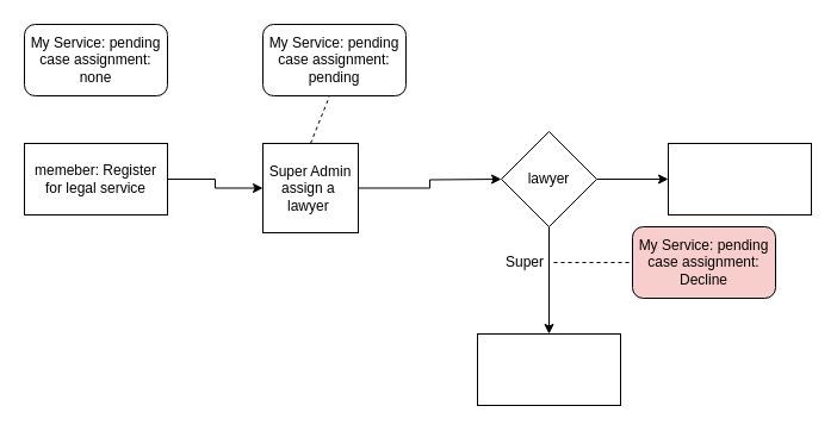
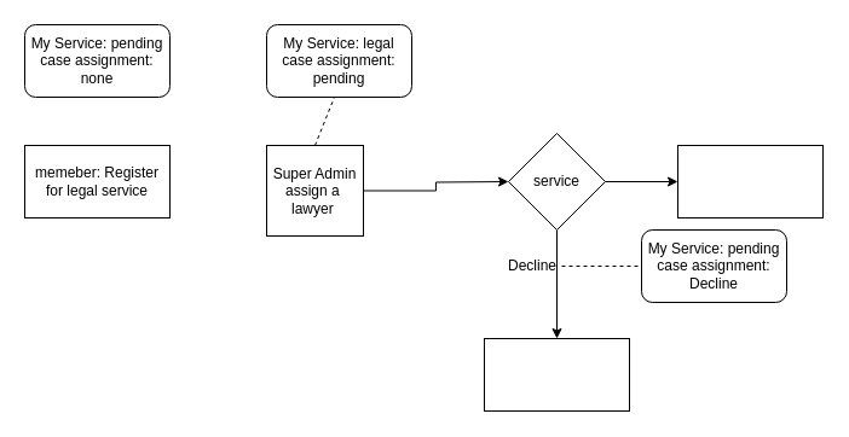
- <mxCell id="8" value="My Service: pending&lt;br&gt;case assignment: pending" style="rounded=1;whiteSpace=wrap;html=1;" vertex="1" parent="1"><mxGeometry x="220" y="20" width="120" height="60" as="geometry" /></mxCell>
+ <mxCell id="8" value="My Service: legal&lt;br&gt;case assignment: pending" style="rounded=1;whiteSpace=wrap;html=1;" vertex="1" parent="1"><mxGeometry x="220" y="20" width="120" height="60" as="geometry" /></mxCell>
- <mxCell id="3" value="" style="edgeStyle=orthogonalEdgeStyle;rounded=0;orthogonalLoop=1;jettySize=auto;html=1;" edge="1" parent="1" source="4" target="6"><mxGeometry relative="1" as="geometry" /></mxCell>
- <mxCell id="11" value="lawyer" style="rhombus;whiteSpace=wrap;html=1;" vertex="1" parent="1"><mxGeometry x="420" y="110" width="80" height="80" as="geometry" /></mxCell>
+ <mxCell id="11" value="service" style="rhombus;whiteSpace=wrap;html=1;" vertex="1" parent="1"><mxGeometry x="420" y="110" width="80" height="80" as="geometry" /></mxCell>
- <mxCell id="14" value="Super" style="text;html=1;strokeColor=none;fillColor=none;align=center;verticalAlign=middle;whiteSpace=wrap;rounded=0;" vertex="1" parent="1"><mxGeometry x="420" y="210" width="40" height="20" as="geometry" /></mxCell>
+ <mxCell id="14" value="Decline" style="text;html=1;strokeColor=none;fillColor=none;align=center;verticalAlign=middle;whiteSpace=wrap;rounded=0;" vertex="1" parent="1"><mxGeometry x="420" y="210" width="40" height="20" as="geometry" /></mxCell>
- <mxCell id="16" value="My Service: pending&lt;br&gt;case assignment: Decline" style="rounded=1;whiteSpace=wrap;html=1;fillColor=#f8cecc;" vertex="1" parent="1"><mxGeometry x="530" y="190" width="120" height="60" as="geometry" /></mxCell>
+ <mxCell id="16" value="My Service: pending&lt;br&gt;case assignment: Decline" style="rounded=1;whiteSpace=wrap;html=1;" vertex="1" parent="1"><mxGeometry x="530" y="190" width="120" height="60" as="geometry" /></mxCell>
